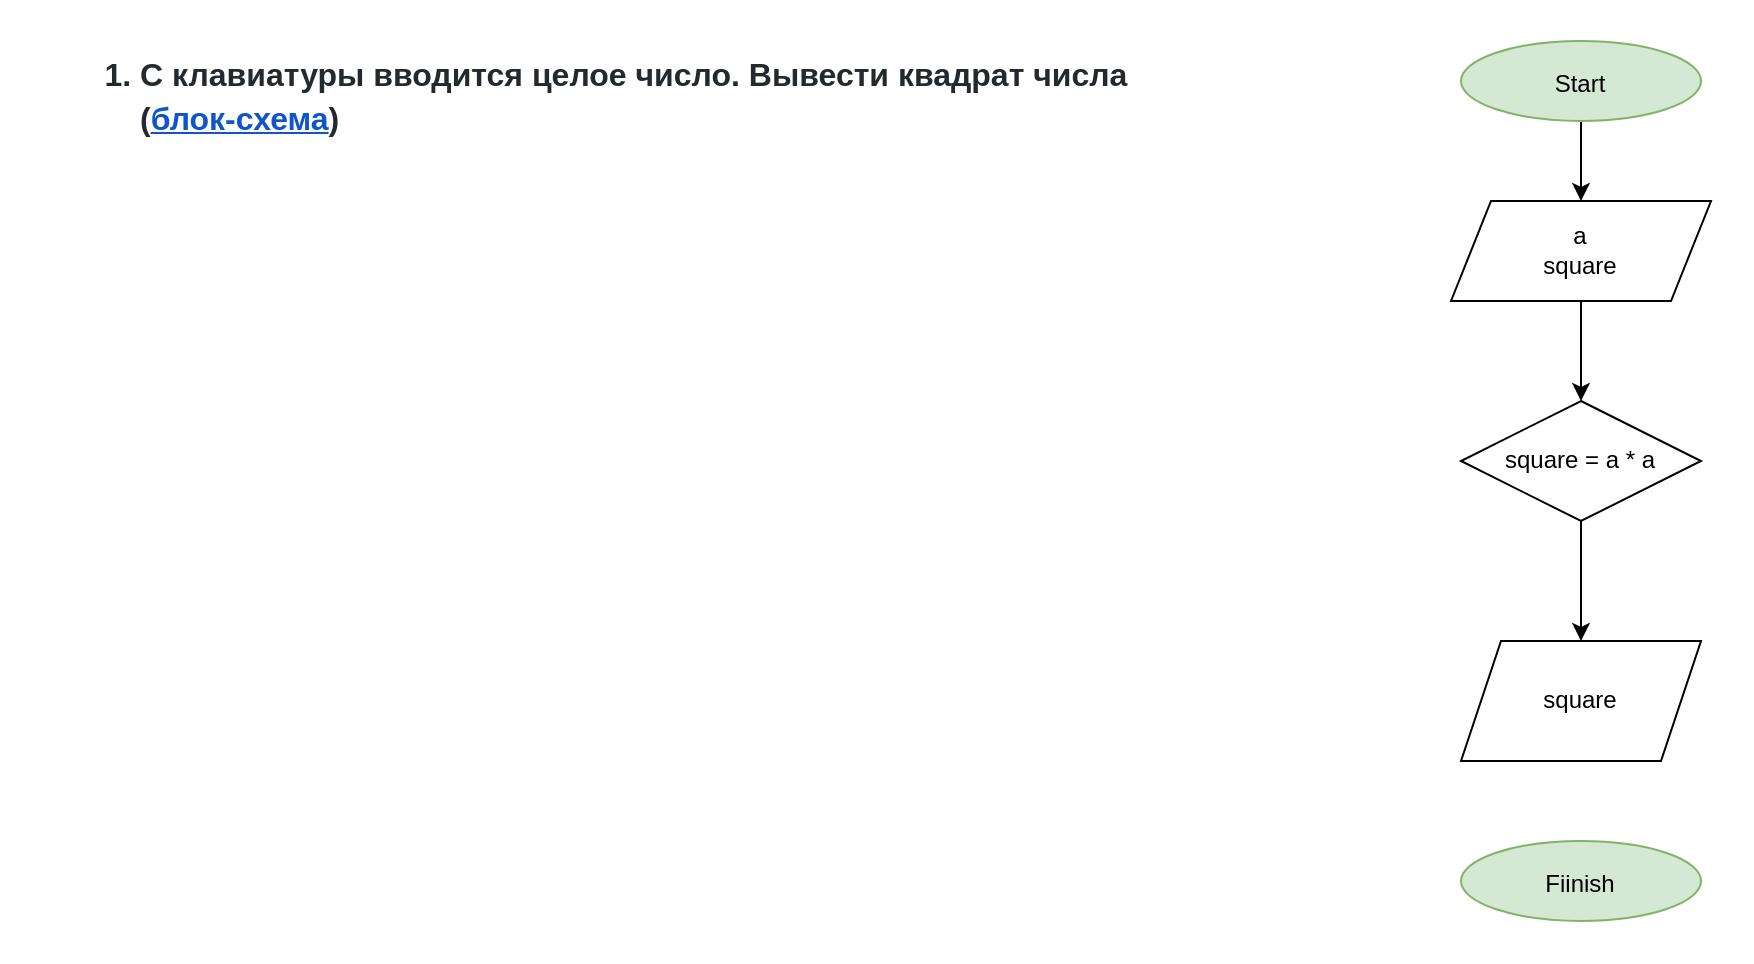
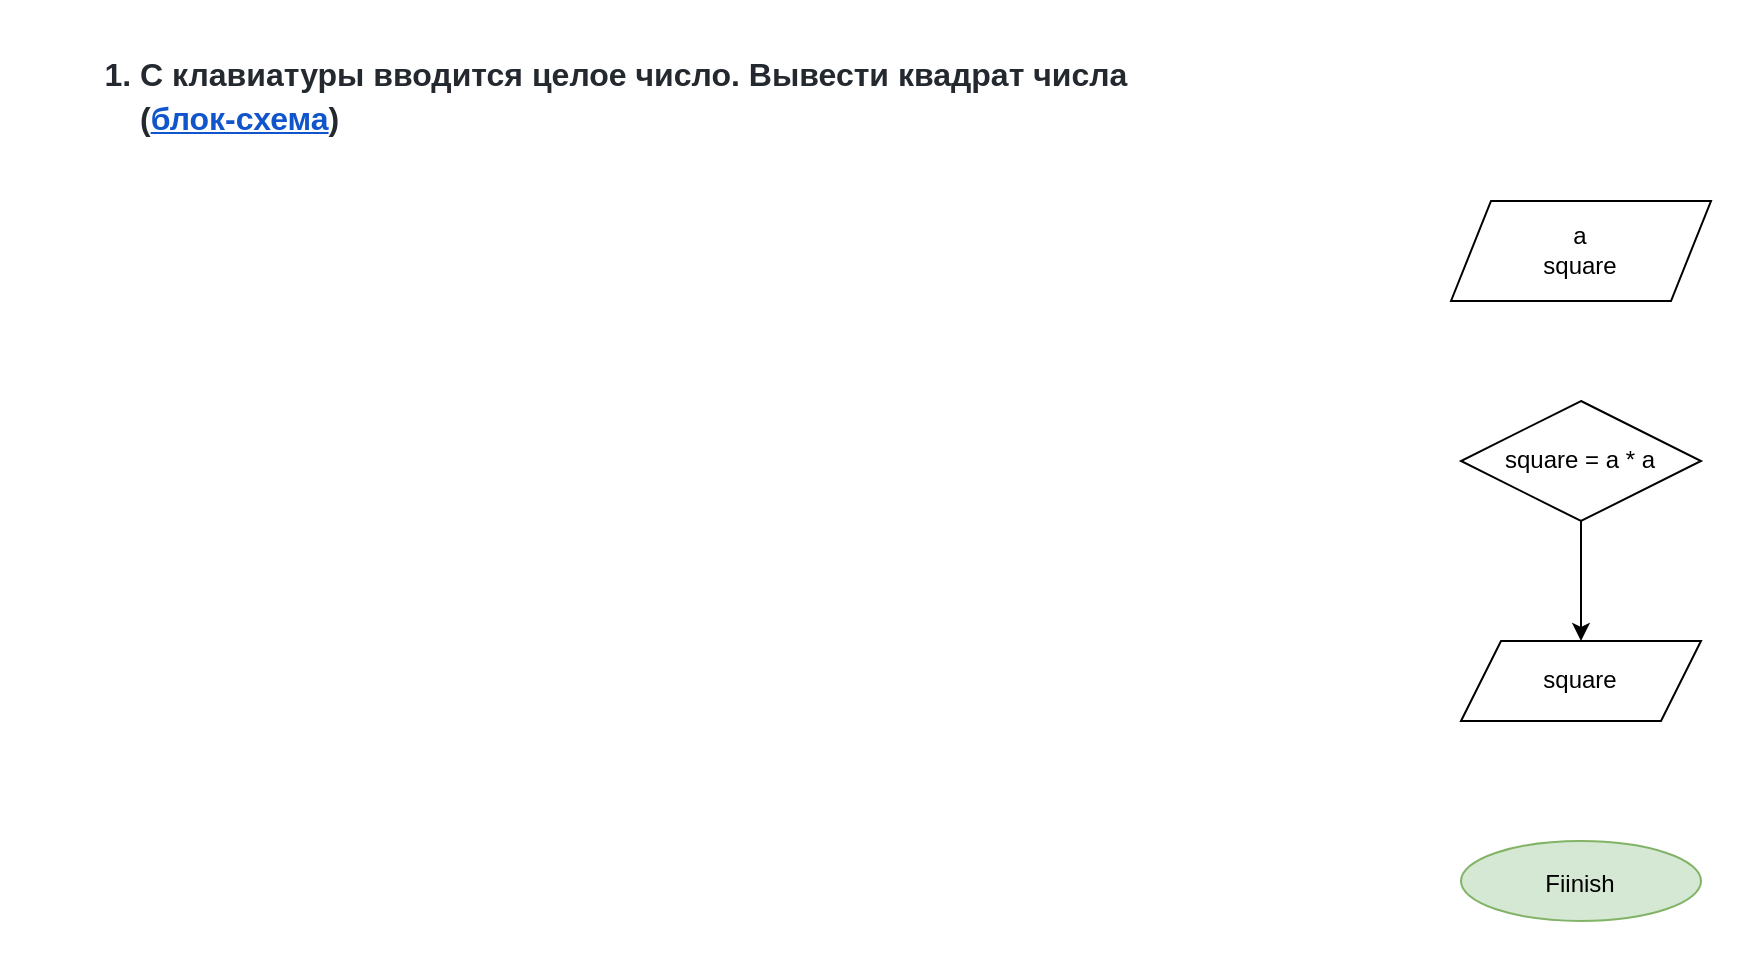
- <mxCell id="3" value="&lt;font style=&quot;font-size: 12px;&quot;&gt;Start&lt;/font&gt;" style="ellipse;whiteSpace=wrap;html=1;fontSize=16;fillColor=#d5e8d4;strokeColor=#82b366;" parent="1" vertex="1"><mxGeometry x="730" width="120" height="40" as="geometry" y="20" /></mxCell>
- <mxCell id="2" style="edgeStyle=orthogonalEdgeStyle;rounded=0;orthogonalLoop=1;jettySize=auto;html=1;exitX=0.5;exitY=1;exitDx=0;exitDy=0;entryX=0.5;entryY=0;entryDx=0;entryDy=0;" parent="1" source="3" target="6" edge="1"><mxGeometry relative="1" as="geometry" /></mxCell>
- <mxCell id="5" style="edgeStyle=orthogonalEdgeStyle;rounded=0;orthogonalLoop=1;jettySize=auto;html=1;exitX=0.5;exitY=1;exitDx=0;exitDy=0;entryX=0.5;entryY=0;entryDx=0;entryDy=0;" parent="1" source="6" target="8" edge="1"><mxGeometry relative="1" as="geometry" /></mxCell>
- <mxCell id="9" value="square" style="shape=parallelogram;perimeter=parallelogramPerimeter;whiteSpace=wrap;html=1;fixedSize=1;" parent="1" vertex="1"><mxGeometry x="730" y="320" width="120" height="60" as="geometry" /></mxCell>
+ <mxCell id="9" value="square" style="shape=parallelogram;perimeter=parallelogramPerimeter;whiteSpace=wrap;html=1;fixedSize=1;" parent="1" vertex="1"><mxGeometry x="730" y="320" width="120" height="40" as="geometry" /></mxCell>
